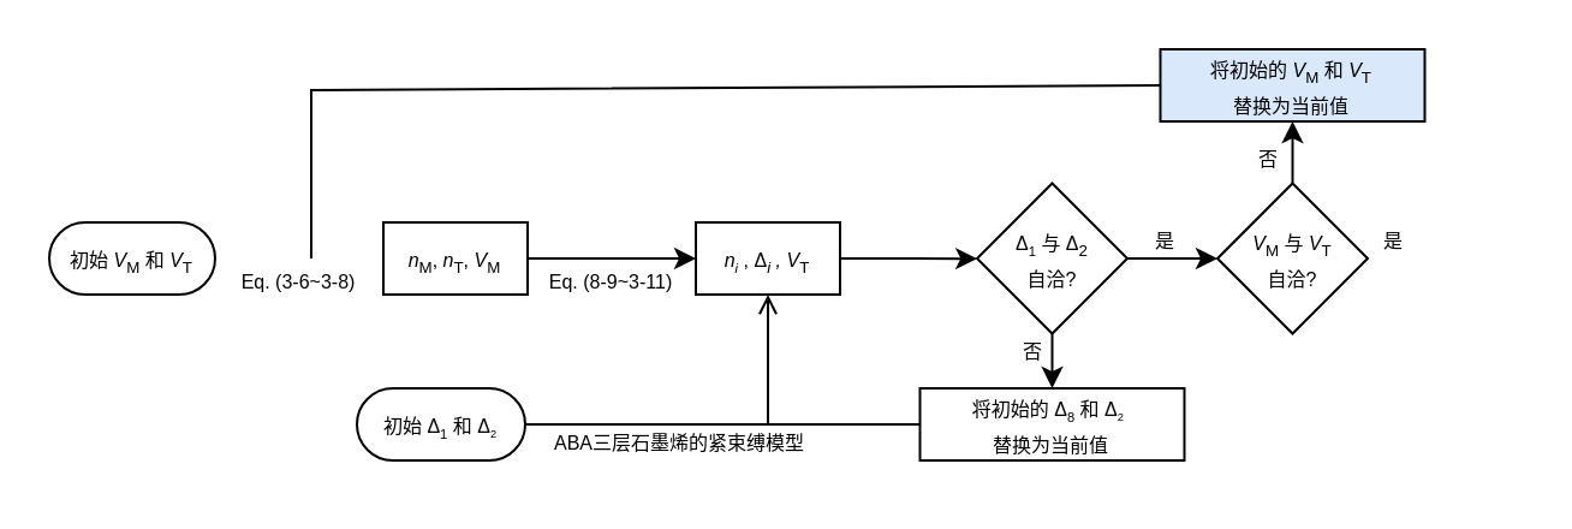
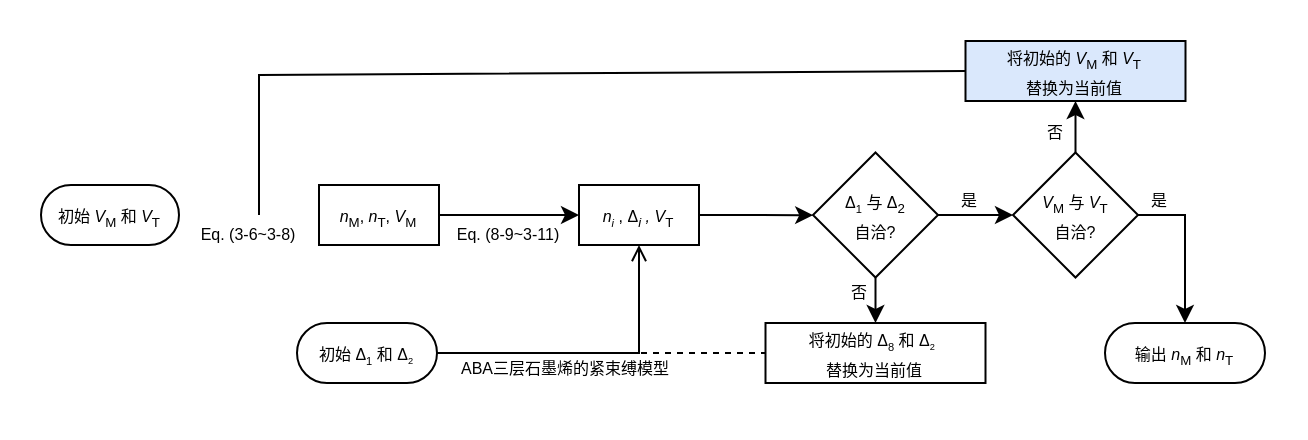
+ <mxCell id="20" style="edgeStyle=orthogonalEdgeStyle;rounded=0;orthogonalLoop=1;jettySize=auto;html=1;exitX=1;exitY=0.5;exitDx=0;exitDy=0;entryX=0.5;entryY=0;entryDx=0;entryDy=0;" parent="2" source="21" target="3" edge="1"><mxGeometry relative="1" as="geometry" /></mxCell>
- <mxCell id="17" value="" style="endArrow=none;html=1;rounded=0;entryX=0;entryY=0.5;entryDx=0;entryDy=0;strokeWidth=1;movable=1;resizable=1;rotatable=1;deletable=1;editable=1;locked=0;connectable=1;exitX=1;exitY=0.5;exitDx=0;exitDy=0;" parent="2" source="8" target="16" edge="1"><mxGeometry width="50" height="50" relative="1" as="geometry"><mxPoint x="320" y="156" as="sourcePoint" /><mxPoint x="330" y="142" as="targetPoint" /></mxGeometry></mxCell>
+ <mxCell id="17" value="" style="endArrow=none;html=1;rounded=0;entryX=0;entryY=0.5;entryDx=0;entryDy=0;strokeWidth=1;movable=1;resizable=1;rotatable=1;deletable=1;editable=1;locked=0;connectable=1;exitX=1;exitY=0.5;exitDx=0;exitDy=0;dashed=1;" parent="2" source="8" target="16" edge="1"><mxGeometry width="50" height="50" relative="1" as="geometry"><mxPoint x="320" y="156" as="sourcePoint" /><mxPoint x="330" y="142" as="targetPoint" /></mxGeometry></mxCell>
+ <mxCell id="3" value="&lt;font style=&quot;font-size: 8px;&quot;&gt;输出&amp;nbsp;&lt;i&gt;n&lt;/i&gt;&lt;sub&gt;M&lt;/sub&gt;&amp;nbsp;和&amp;nbsp;&lt;i&gt;n&lt;/i&gt;&lt;sub&gt;T&lt;/sub&gt;&lt;/font&gt;" style="rounded=1;whiteSpace=wrap;html=1;fontSize=12;glass=0;strokeWidth=1;shadow=0;arcSize=50;movable=1;resizable=1;rotatable=1;deletable=1;editable=1;locked=0;connectable=1;" parent="2" vertex="1"><mxGeometry x="532" y="141" width="80" height="30" as="geometry" /></mxCell>
